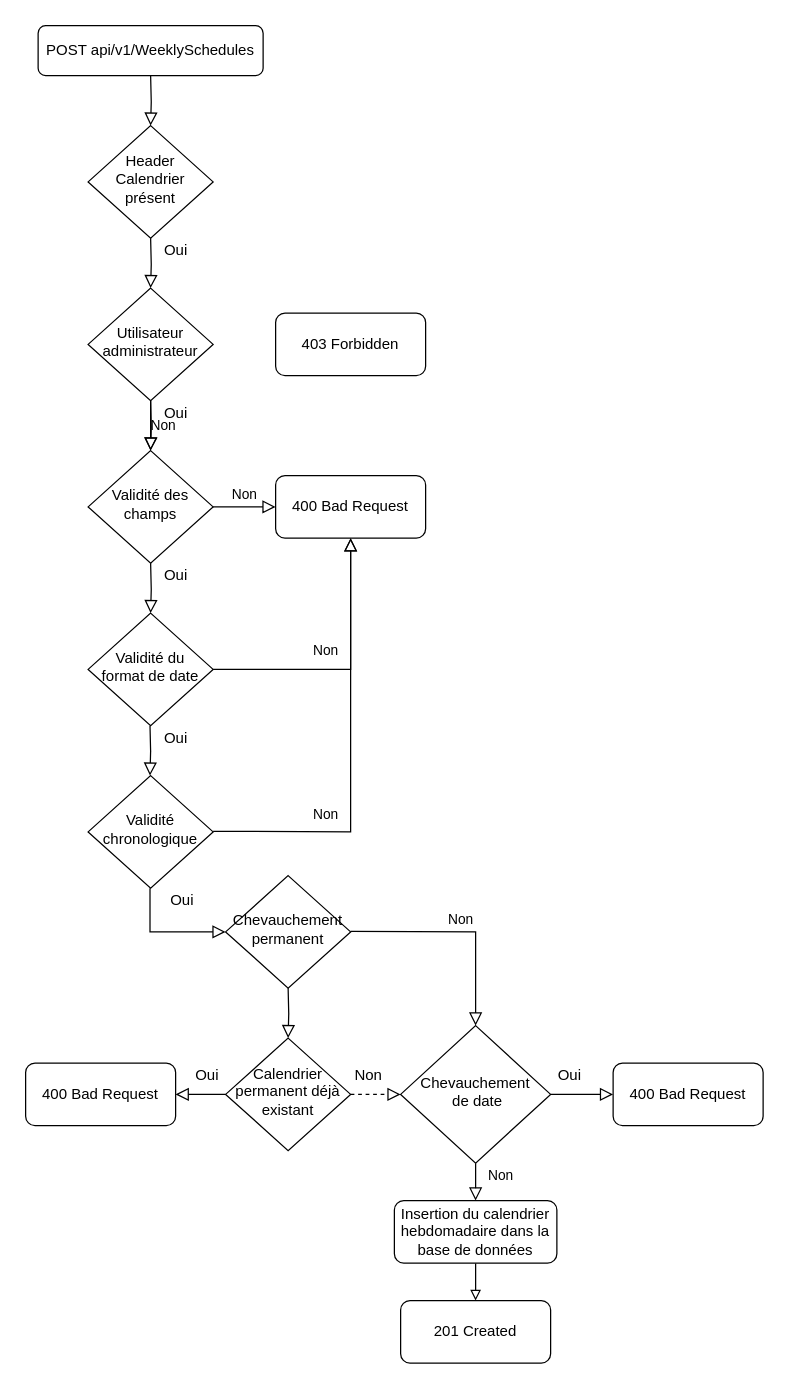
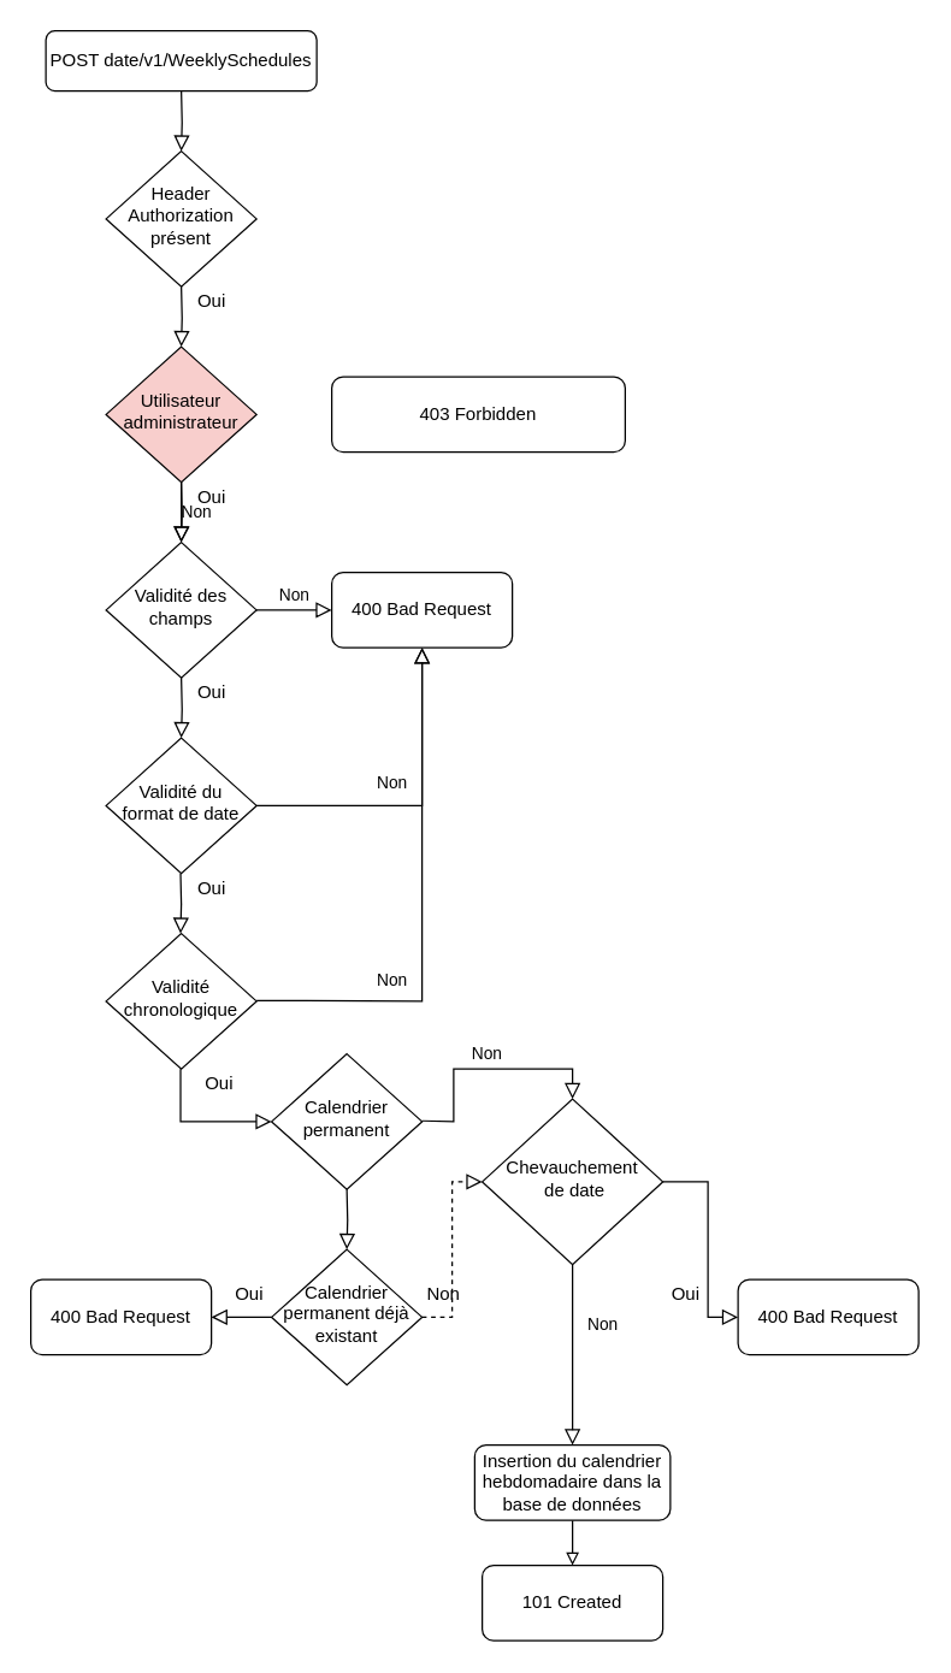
- <mxCell id="3" value="POST api/v1/WeeklySchedules" style="rounded=1;whiteSpace=wrap;html=1;fontSize=12;glass=0;strokeWidth=1;shadow=0;" parent="1" vertex="1"><mxGeometry x="30" width="180" height="40" as="geometry" y="20" /></mxCell>
+ <mxCell id="3" value="POST date/v1/WeeklySchedules" style="rounded=1;whiteSpace=wrap;html=1;fontSize=12;glass=0;strokeWidth=1;shadow=0;" parent="1" vertex="1"><mxGeometry x="30" width="180" height="40" as="geometry" y="20" /></mxCell>
- <mxCell id="11" value="Header&lt;br&gt;Calendrier&lt;br&gt;présent" style="rhombus;whiteSpace=wrap;html=1;shadow=0;fontFamily=Helvetica;fontSize=12;align=center;strokeWidth=1;spacing=6;spacingTop=-4;" parent="1" vertex="1"><mxGeometry x="70" y="100" width="100" height="90" as="geometry" /></mxCell>
+ <mxCell id="11" value="Header&lt;br&gt;Authorization&lt;br&gt;présent" style="rhombus;whiteSpace=wrap;html=1;shadow=0;fontFamily=Helvetica;fontSize=12;align=center;strokeWidth=1;spacing=6;spacingTop=-4;" parent="1" vertex="1"><mxGeometry x="70" y="100" width="100" height="90" as="geometry" /></mxCell>
- <mxCell id="14" value="Utilisateur&lt;br&gt;administrateur" style="rhombus;whiteSpace=wrap;html=1;shadow=0;fontFamily=Helvetica;fontSize=12;align=center;strokeWidth=1;spacing=6;spacingTop=-4;" parent="1" vertex="1"><mxGeometry x="70" y="230" width="100" height="90" as="geometry" /></mxCell>
+ <mxCell id="14" value="Utilisateur&lt;br&gt;administrateur" style="rhombus;whiteSpace=wrap;html=1;shadow=0;fontFamily=Helvetica;fontSize=12;align=center;strokeWidth=1;spacing=6;spacingTop=-4;fillColor=#f8cecc;" parent="1" vertex="1"><mxGeometry x="70" y="230" width="100" height="90" as="geometry" /></mxCell>
- <mxCell id="15" value="403 Forbidden" style="rounded=1;whiteSpace=wrap;html=1;fontSize=12;glass=0;strokeWidth=1;shadow=0;" parent="1" vertex="1"><mxGeometry x="220" y="250" width="120" height="50" as="geometry" /></mxCell>
+ <mxCell id="15" value="403 Forbidden" style="rounded=1;whiteSpace=wrap;html=1;fontSize=12;glass=0;strokeWidth=1;shadow=0;" parent="1" vertex="1"><mxGeometry x="220" y="250" width="195" height="50" as="geometry" /></mxCell>
- <mxCell id="28" value="Chevauchement permanent" style="rhombus;whiteSpace=wrap;html=1;shadow=0;fontFamily=Helvetica;fontSize=12;align=center;strokeWidth=1;spacing=6;spacingTop=-4;" parent="1" vertex="1"><mxGeometry x="180" y="700" width="100" height="90" as="geometry" /></mxCell>
+ <mxCell id="28" value="Calendrier permanent" style="rhombus;whiteSpace=wrap;html=1;shadow=0;fontFamily=Helvetica;fontSize=12;align=center;strokeWidth=1;spacing=6;spacingTop=-4;" parent="1" vertex="1"><mxGeometry x="180" y="700" width="100" height="90" as="geometry" /></mxCell>
- <mxCell id="35" value="Chevauchement&lt;br&gt;&amp;nbsp;de date" style="rhombus;whiteSpace=wrap;html=1;shadow=0;fontFamily=Helvetica;fontSize=12;align=center;strokeWidth=1;spacing=6;spacingTop=-4;" parent="1" vertex="1"><mxGeometry x="320" y="820" width="120" height="110" as="geometry" /></mxCell>
+ <mxCell id="35" value="Chevauchement&lt;br&gt;&amp;nbsp;de date" style="rhombus;whiteSpace=wrap;html=1;shadow=0;fontFamily=Helvetica;fontSize=12;align=center;strokeWidth=1;spacing=6;spacingTop=-4;" parent="1" vertex="1"><mxGeometry x="320" y="730" width="120" height="110" as="geometry" /></mxCell>
- <mxCell id="9" value="201 Created" style="rounded=1;whiteSpace=wrap;html=1;fontSize=12;glass=0;strokeWidth=1;shadow=0;" parent="1" vertex="1"><mxGeometry x="320" y="1040" width="120" height="50" as="geometry" /></mxCell>
+ <mxCell id="9" value="101 Created" style="rounded=1;whiteSpace=wrap;html=1;fontSize=12;glass=0;strokeWidth=1;shadow=0;" parent="1" vertex="1"><mxGeometry x="320" y="1040" width="120" height="50" as="geometry" /></mxCell>
